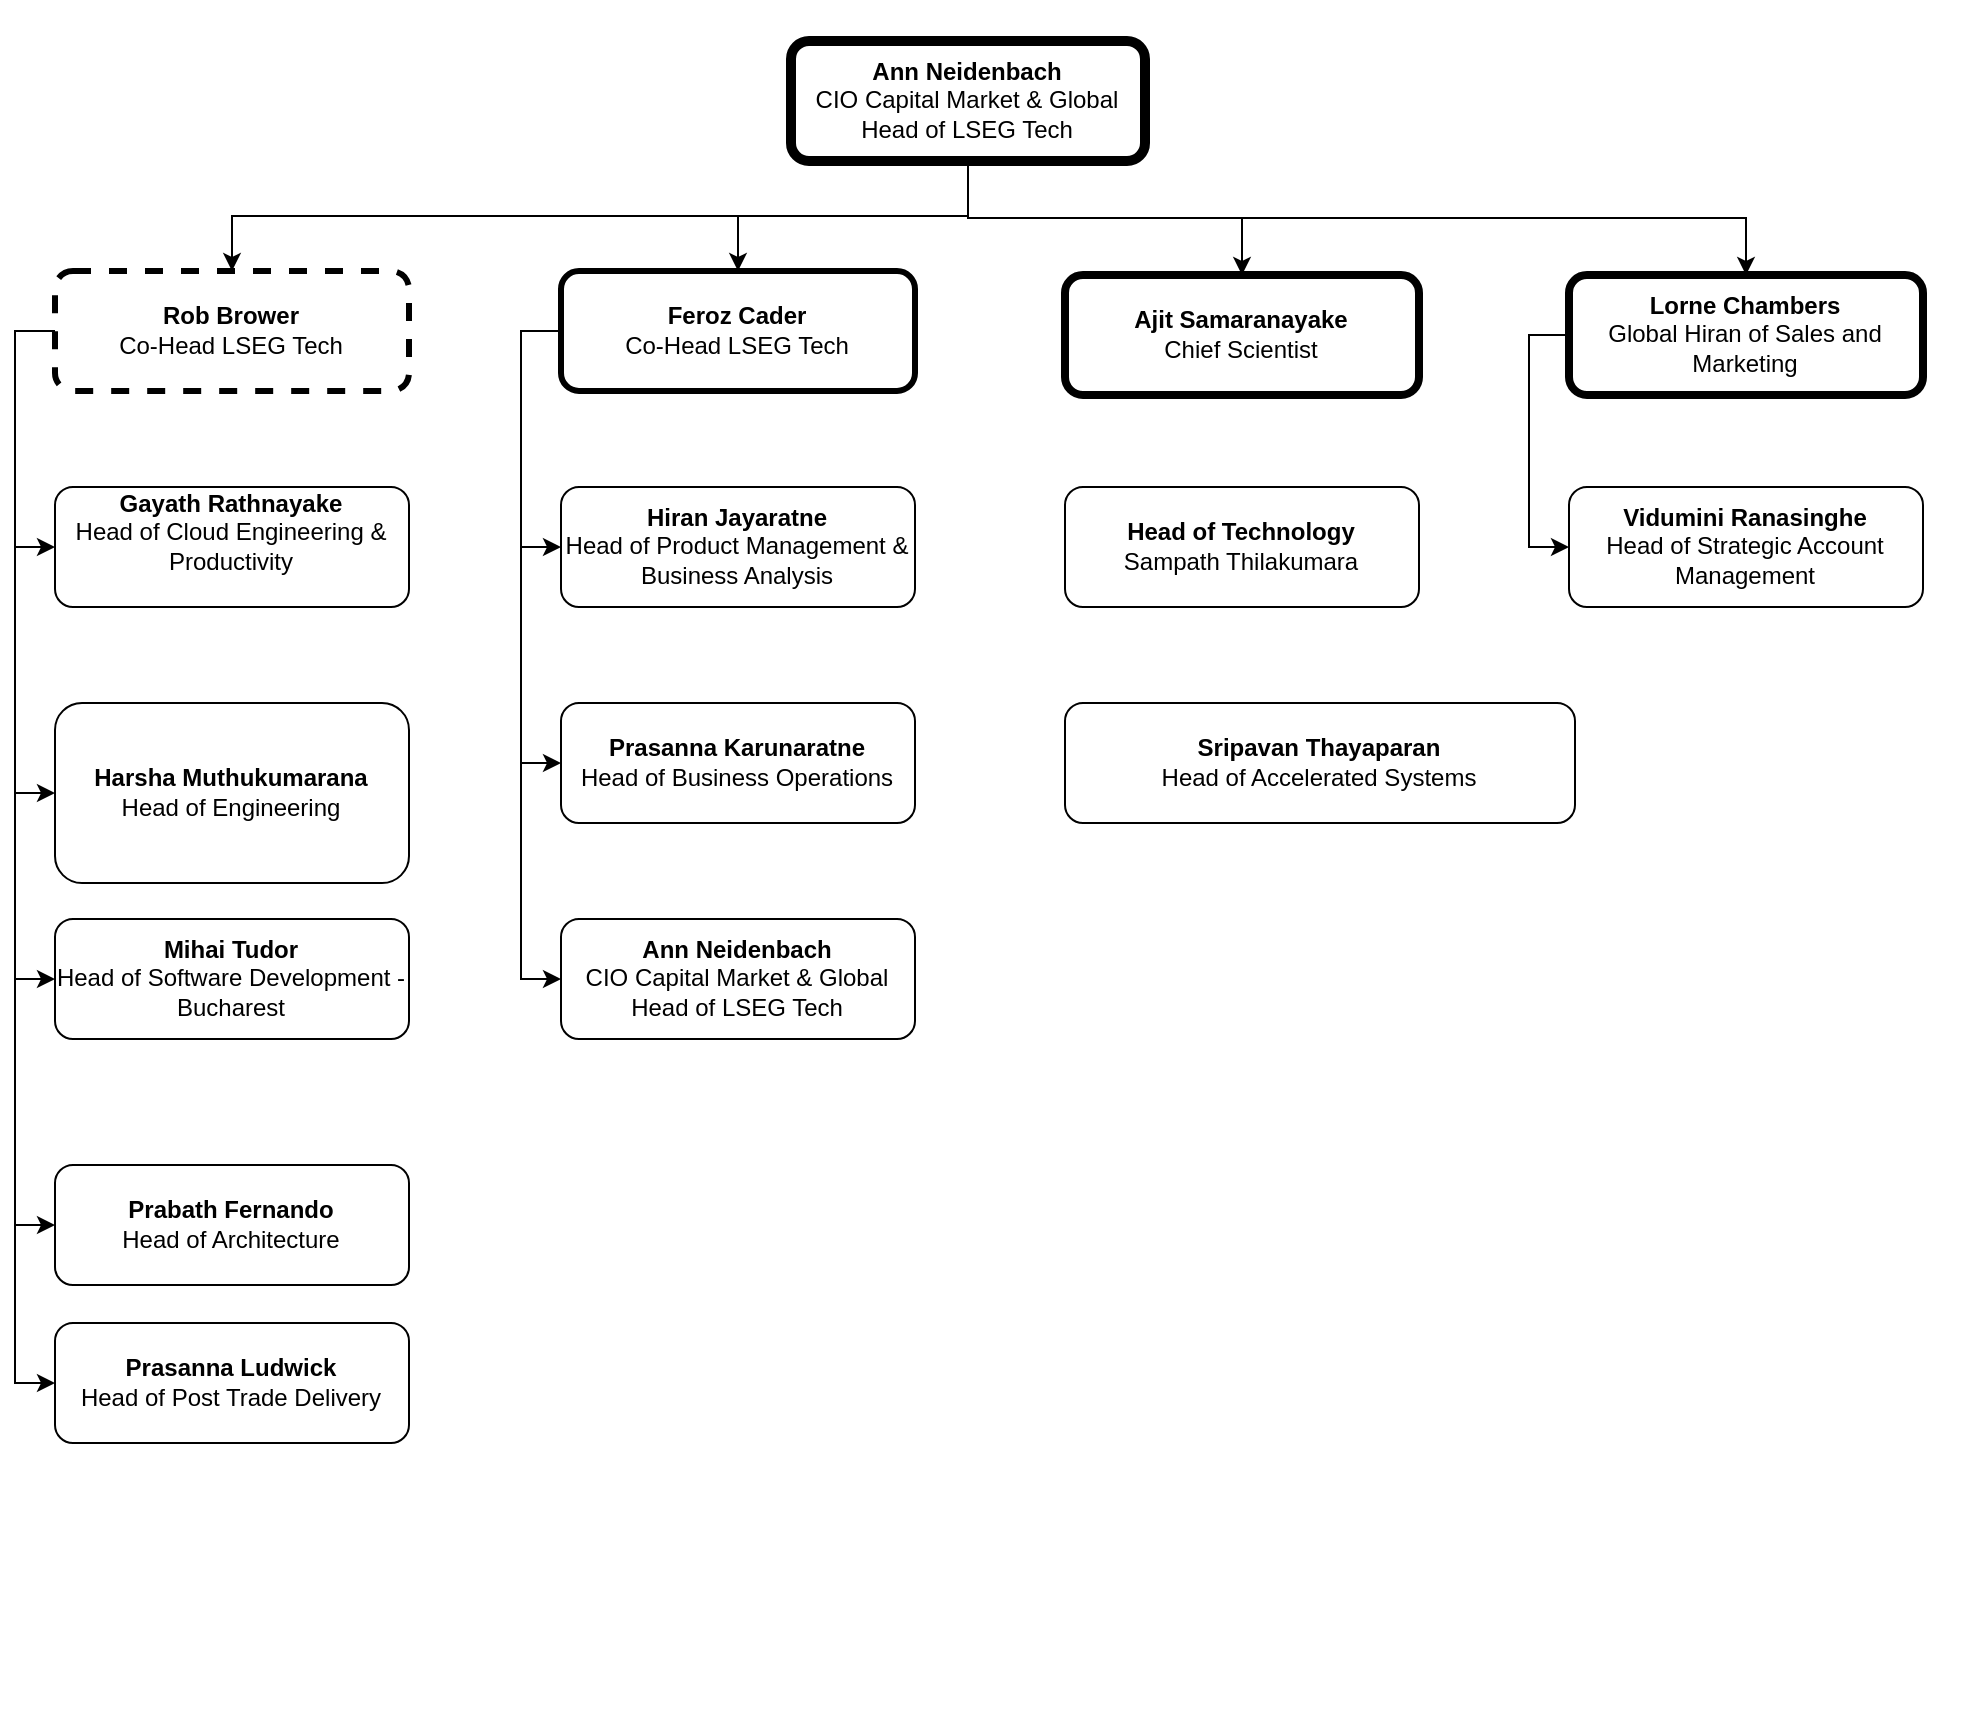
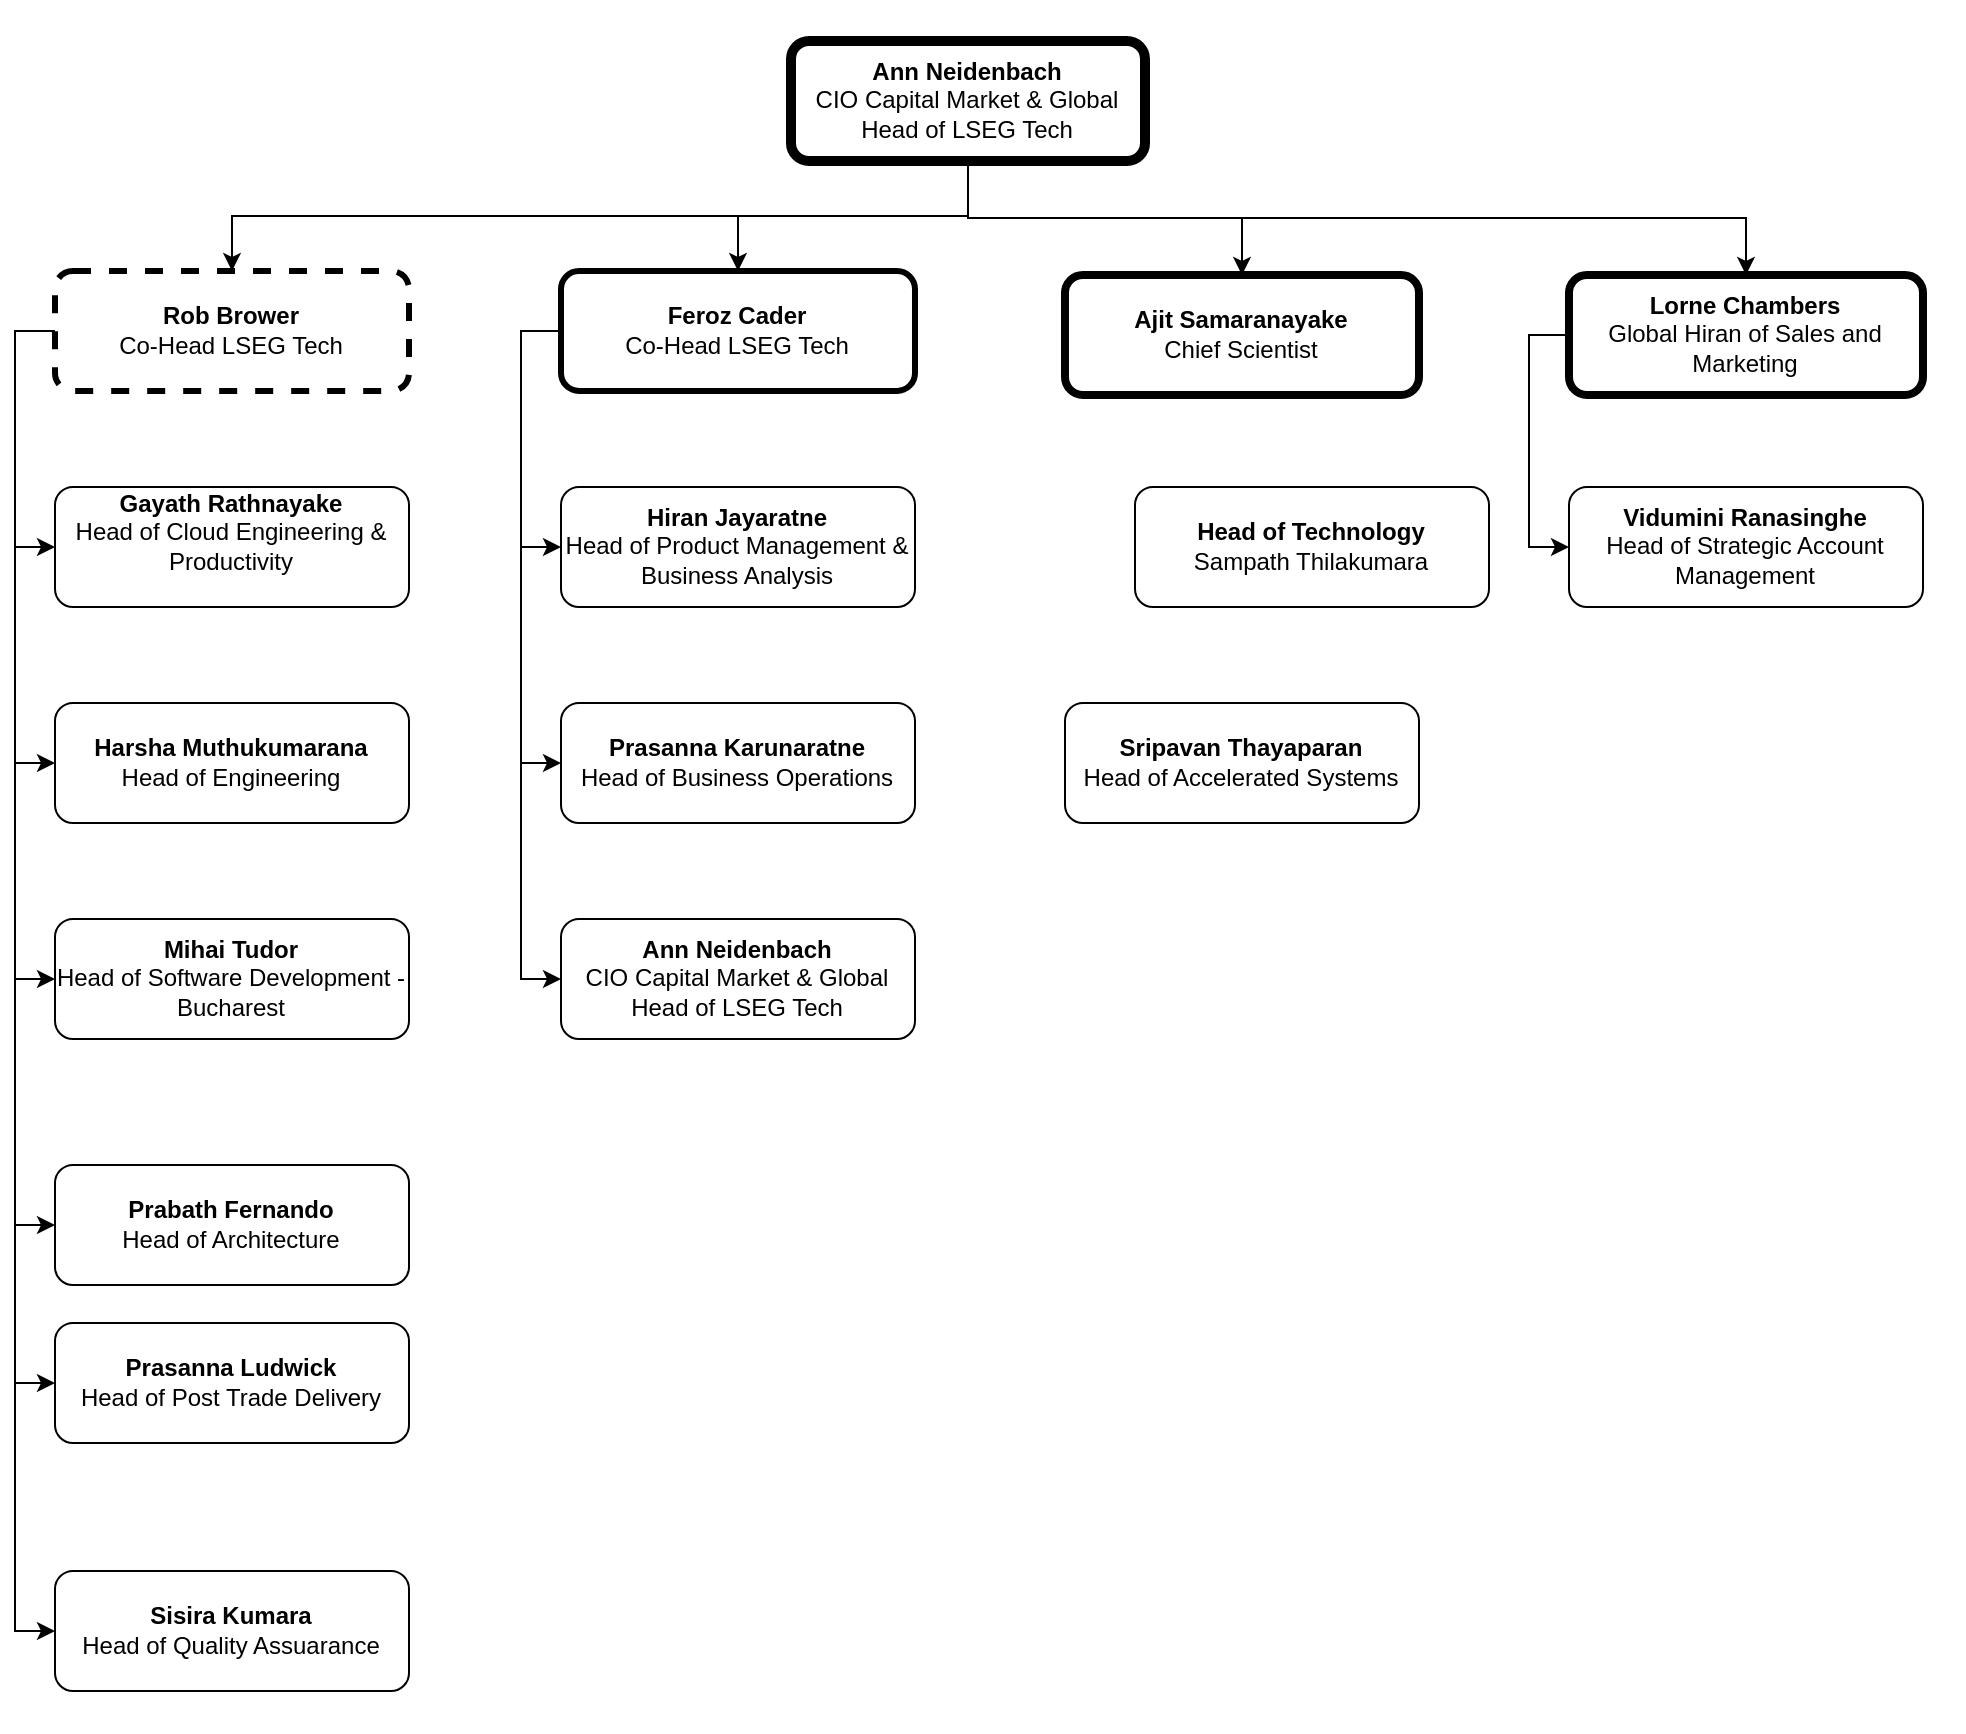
- <mxCell id="30" value="&lt;div&gt;&lt;b&gt;Head of Technology&lt;br&gt;&lt;/b&gt;&lt;/div&gt;&lt;div&gt;Sampath Thilakumara&lt;br&gt;&lt;/div&gt;" style="rounded=1;whiteSpace=wrap;html=1;" vertex="1" parent="1"><mxGeometry x="525" y="243" width="177" height="60" as="geometry" /></mxCell>
+ <mxCell id="30" value="&lt;div&gt;&lt;b&gt;Head of Technology&lt;br&gt;&lt;/b&gt;&lt;/div&gt;&lt;div&gt;Sampath Thilakumara&lt;br&gt;&lt;/div&gt;" style="rounded=1;whiteSpace=wrap;html=1;" vertex="1" parent="1"><mxGeometry x="560" y="243" width="177" height="60" as="geometry" /></mxCell>
- <mxCell id="31" value="&lt;div&gt;&lt;b&gt;Sripavan Thayaparan&lt;br&gt;&lt;/b&gt;&lt;/div&gt;&lt;div&gt;Head of Accelerated Systems&lt;br&gt;&lt;/div&gt;" style="rounded=1;whiteSpace=wrap;html=1;" vertex="1" parent="1"><mxGeometry x="525" y="351" width="255" height="60" as="geometry" /></mxCell>
+ <mxCell id="31" value="&lt;div&gt;&lt;b&gt;Sripavan Thayaparan&lt;br&gt;&lt;/b&gt;&lt;/div&gt;&lt;div&gt;Head of Accelerated Systems&lt;br&gt;&lt;/div&gt;" style="rounded=1;whiteSpace=wrap;html=1;" vertex="1" parent="1"><mxGeometry x="525" y="351" width="177" height="60" as="geometry" /></mxCell>
- <mxCell id="22" value="&lt;div&gt;&lt;b&gt;Harsha Muthukumarana&lt;br&gt;&lt;/b&gt;&lt;/div&gt;&lt;div&gt;Head of Engineering&lt;br&gt;&lt;/div&gt;" style="rounded=1;whiteSpace=wrap;html=1;" vertex="1" parent="1"><mxGeometry x="20" y="351" width="177" height="90" as="geometry" /></mxCell>
+ <mxCell id="22" value="&lt;div&gt;&lt;b&gt;Harsha Muthukumarana&lt;br&gt;&lt;/b&gt;&lt;/div&gt;&lt;div&gt;Head of Engineering&lt;br&gt;&lt;/div&gt;" style="rounded=1;whiteSpace=wrap;html=1;" vertex="1" parent="1"><mxGeometry x="20" y="351" width="177" height="60" as="geometry" /></mxCell>
+ <mxCell id="12" style="edgeStyle=orthogonalEdgeStyle;rounded=0;orthogonalLoop=1;jettySize=auto;html=1;exitX=0;exitY=0.5;exitDx=0;exitDy=0;entryX=0;entryY=0.5;entryDx=0;entryDy=0;" edge="1" parent="1" source="13" target="26"><mxGeometry relative="1" as="geometry" /></mxCell>
+ <mxCell id="26" value="&lt;b&gt;Sisira Kumara&lt;br&gt;&lt;/b&gt;&lt;div&gt;Head of Quality Assuarance&lt;br&gt;&lt;/div&gt;" style="rounded=1;whiteSpace=wrap;html=1;" vertex="1" parent="1"><mxGeometry x="20" y="785" width="177" height="60" as="geometry" /></mxCell>
